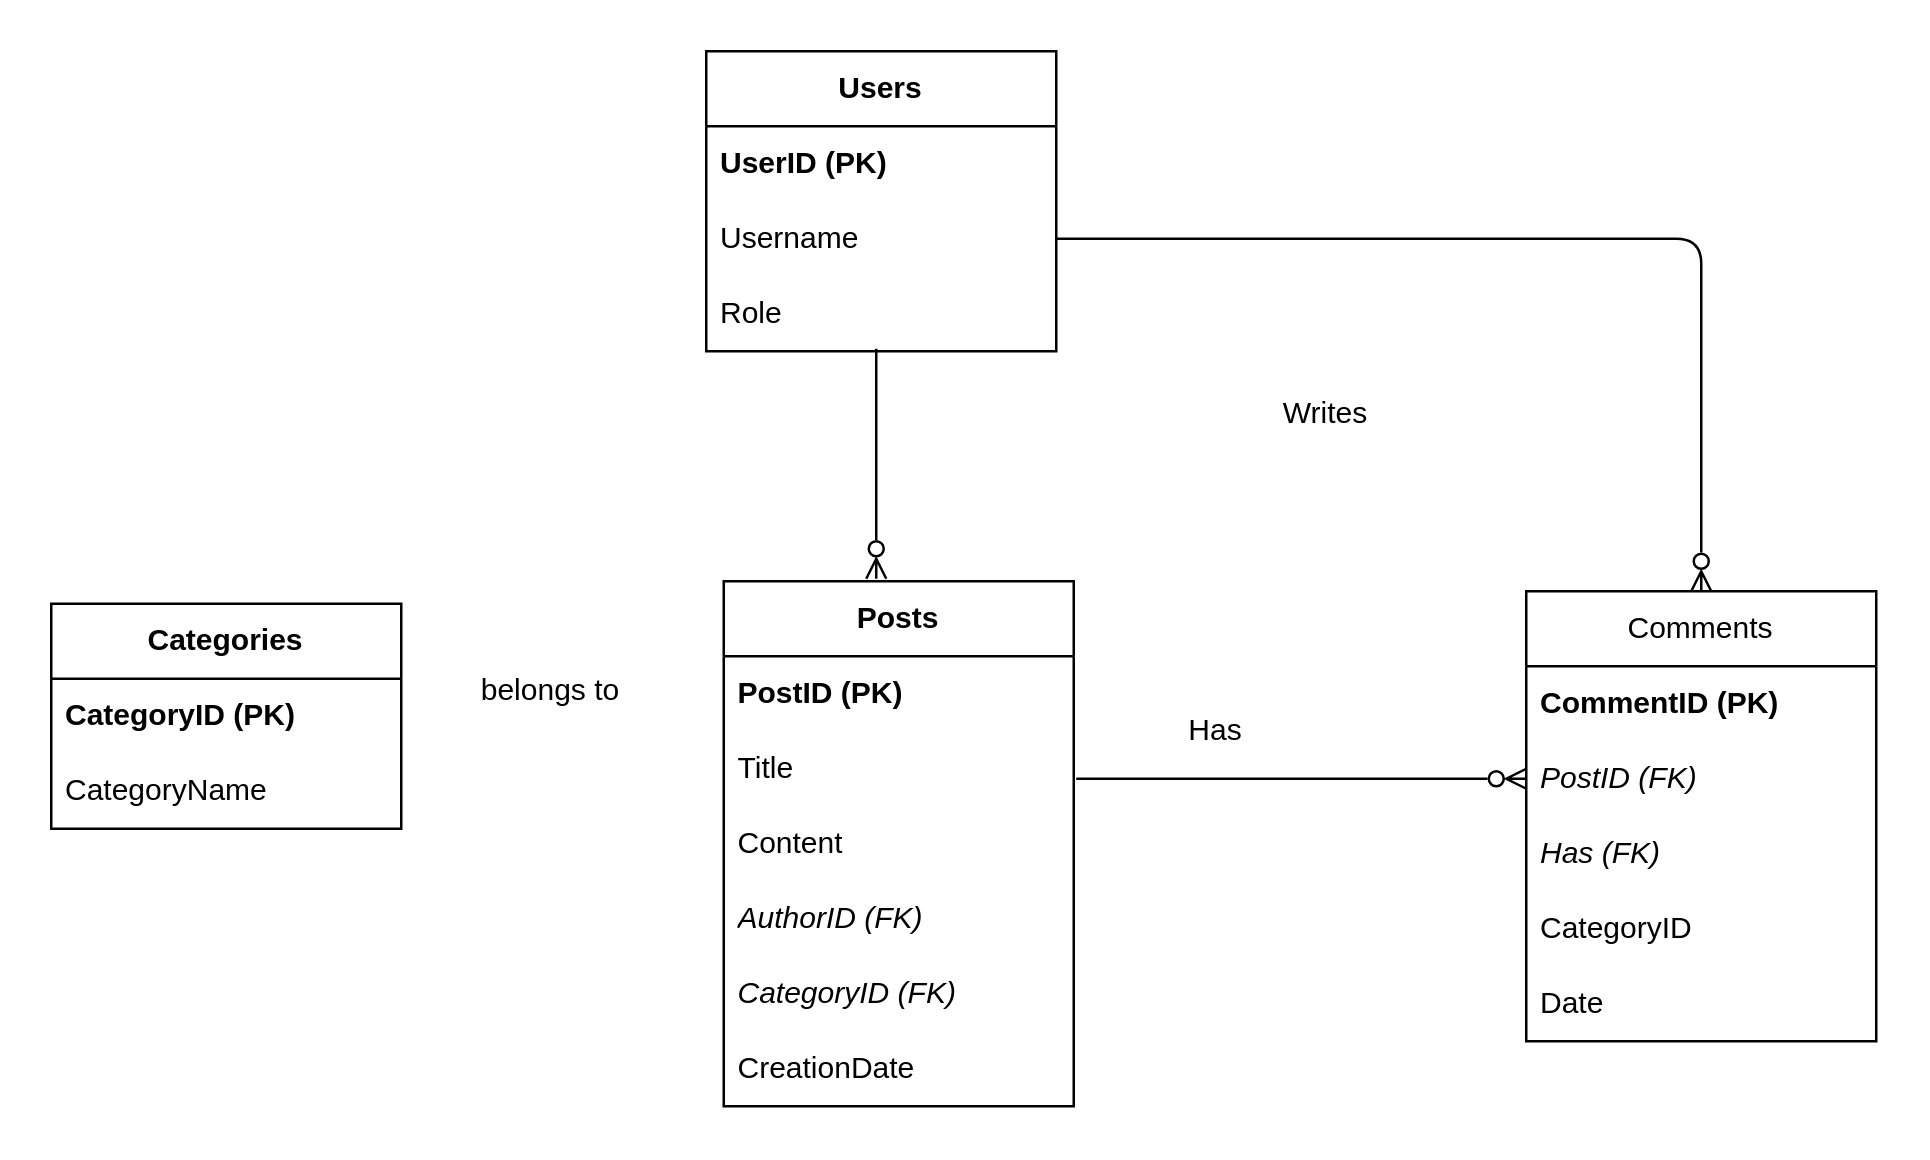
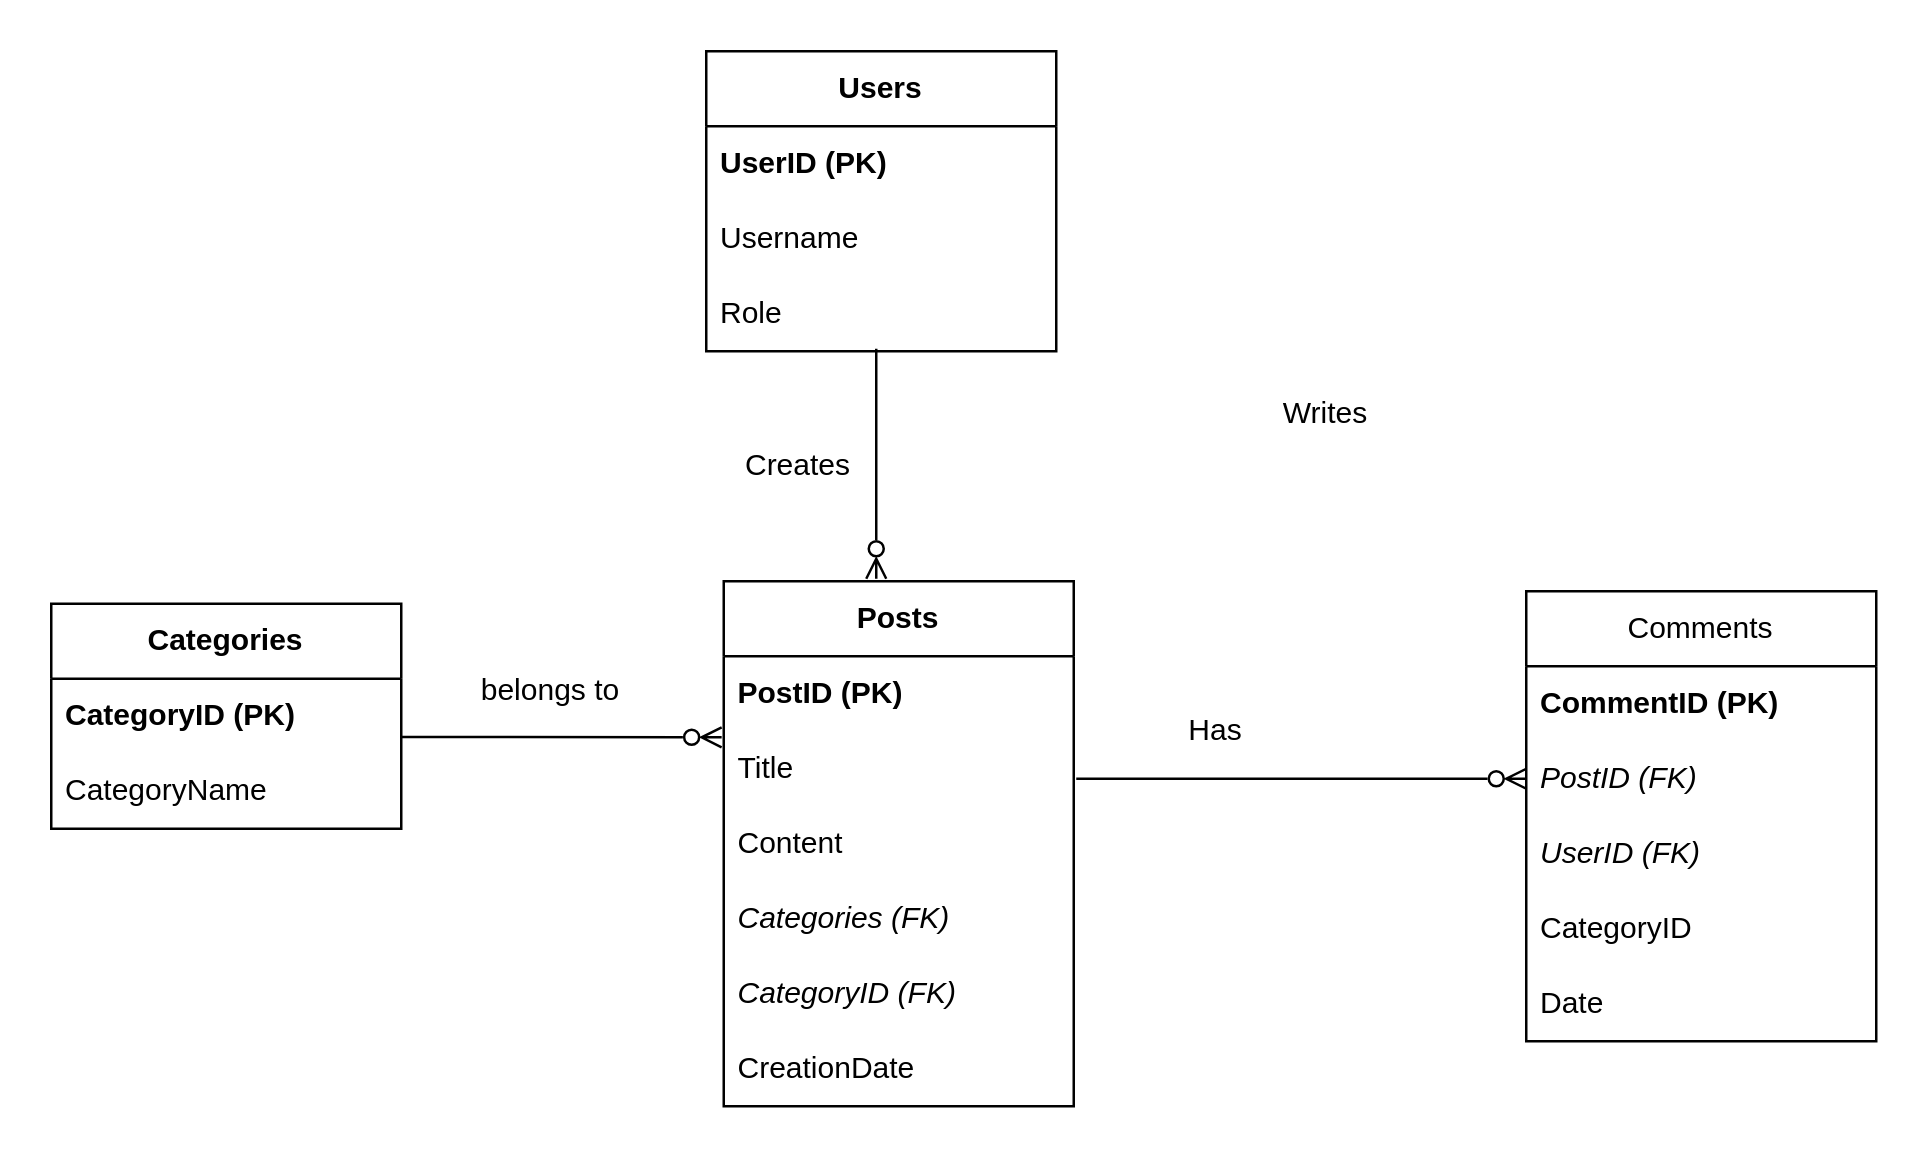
- <mxCell id="27" value="" style="endArrow=none;html=1;jumpStyle=none;startArrow=ERzeroToMany;startFill=0;entryX=1;entryY=0.5;entryDx=0;entryDy=0;exitX=0.5;exitY=0;exitDx=0;exitDy=0;" edge="1" parent="1" source="16" target="4"><mxGeometry width="50" height="50" relative="1" as="geometry"><mxPoint x="680" y="227" as="sourcePoint" /><mxPoint x="680" y="135" as="targetPoint" /><Array as="points"><mxPoint x="680" y="95" /></Array></mxGeometry></mxCell>
+ <mxCell id="22" value="Creates" style="text;strokeColor=none;align=center;fillColor=none;html=1;verticalAlign=middle;whiteSpace=wrap;rounded=0;labelBackgroundColor=none;" vertex="1" parent="1"><mxGeometry x="289" y="171" width="60" height="30" as="geometry" /></mxCell>
+ <mxCell id="28" value="" style="endArrow=none;html=1;jumpStyle=none;startArrow=ERzeroToMany;startFill=0;exitX=-0.006;exitY=0.081;exitDx=0;exitDy=0;entryX=0.999;entryY=0.775;entryDx=0;entryDy=0;entryPerimeter=0;exitPerimeter=0;" edge="1" parent="1" source="11" target="7"><mxGeometry width="50" height="50" relative="1" as="geometry"><mxPoint x="180" y="251" as="sourcePoint" /><mxPoint x="180" y="159" as="targetPoint" /></mxGeometry></mxCell>
- <mxCell id="19" value="&lt;i&gt;Has (FK)&lt;/i&gt;" style="text;strokeColor=none;fillColor=none;align=left;verticalAlign=middle;spacingLeft=4;spacingRight=4;overflow=hidden;points=[[0,0.5],[1,0.5]];portConstraint=eastwest;rotatable=0;whiteSpace=wrap;html=1;" vertex="1" parent="16"><mxGeometry y="90" width="140" height="30" as="geometry" /></mxCell>
+ <mxCell id="19" value="&lt;i&gt;UserID (FK)&lt;/i&gt;" style="text;strokeColor=none;fillColor=none;align=left;verticalAlign=middle;spacingLeft=4;spacingRight=4;overflow=hidden;points=[[0,0.5],[1,0.5]];portConstraint=eastwest;rotatable=0;whiteSpace=wrap;html=1;" vertex="1" parent="16"><mxGeometry y="90" width="140" height="30" as="geometry" /></mxCell>
- <mxCell id="13" value="&lt;i&gt;AuthorID (FK)&lt;/i&gt;" style="text;strokeColor=none;fillColor=none;align=left;verticalAlign=middle;spacingLeft=4;spacingRight=4;overflow=hidden;points=[[0,0.5],[1,0.5]];portConstraint=eastwest;rotatable=0;whiteSpace=wrap;html=1;" vertex="1" parent="9"><mxGeometry y="120" width="140" height="30" as="geometry" /></mxCell>
+ <mxCell id="13" value="&lt;i&gt;Categories (FK)&lt;/i&gt;" style="text;strokeColor=none;fillColor=none;align=left;verticalAlign=middle;spacingLeft=4;spacingRight=4;overflow=hidden;points=[[0,0.5],[1,0.5]];portConstraint=eastwest;rotatable=0;whiteSpace=wrap;html=1;" vertex="1" parent="9"><mxGeometry y="120" width="140" height="30" as="geometry" /></mxCell>
